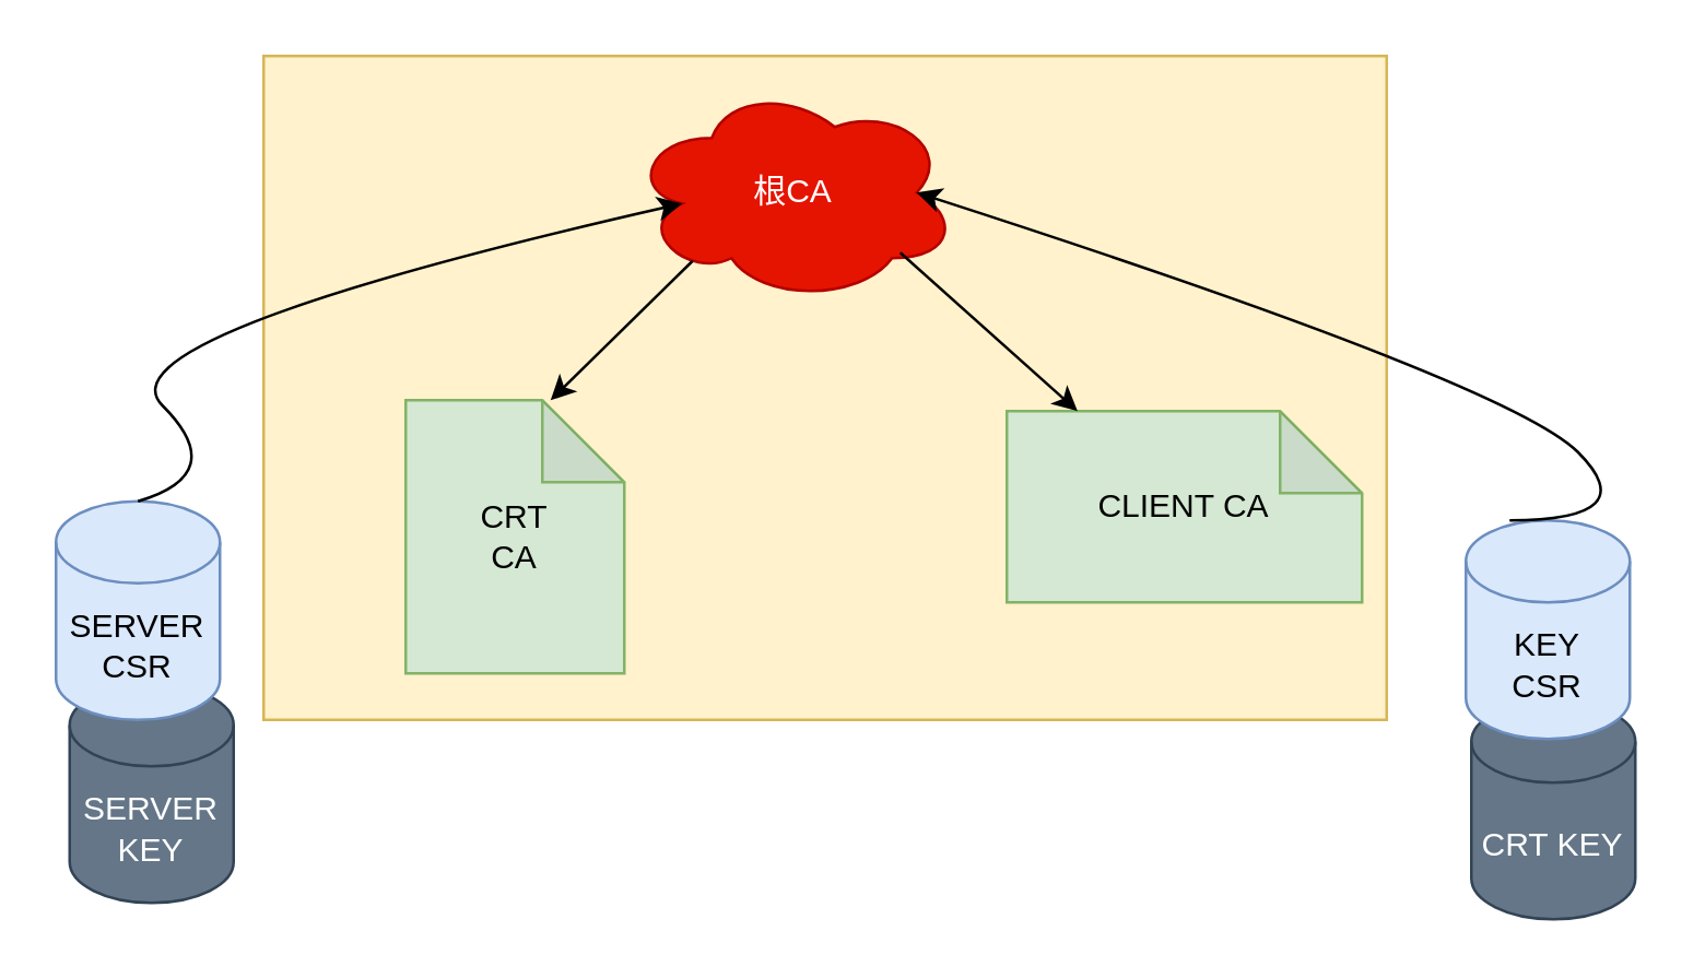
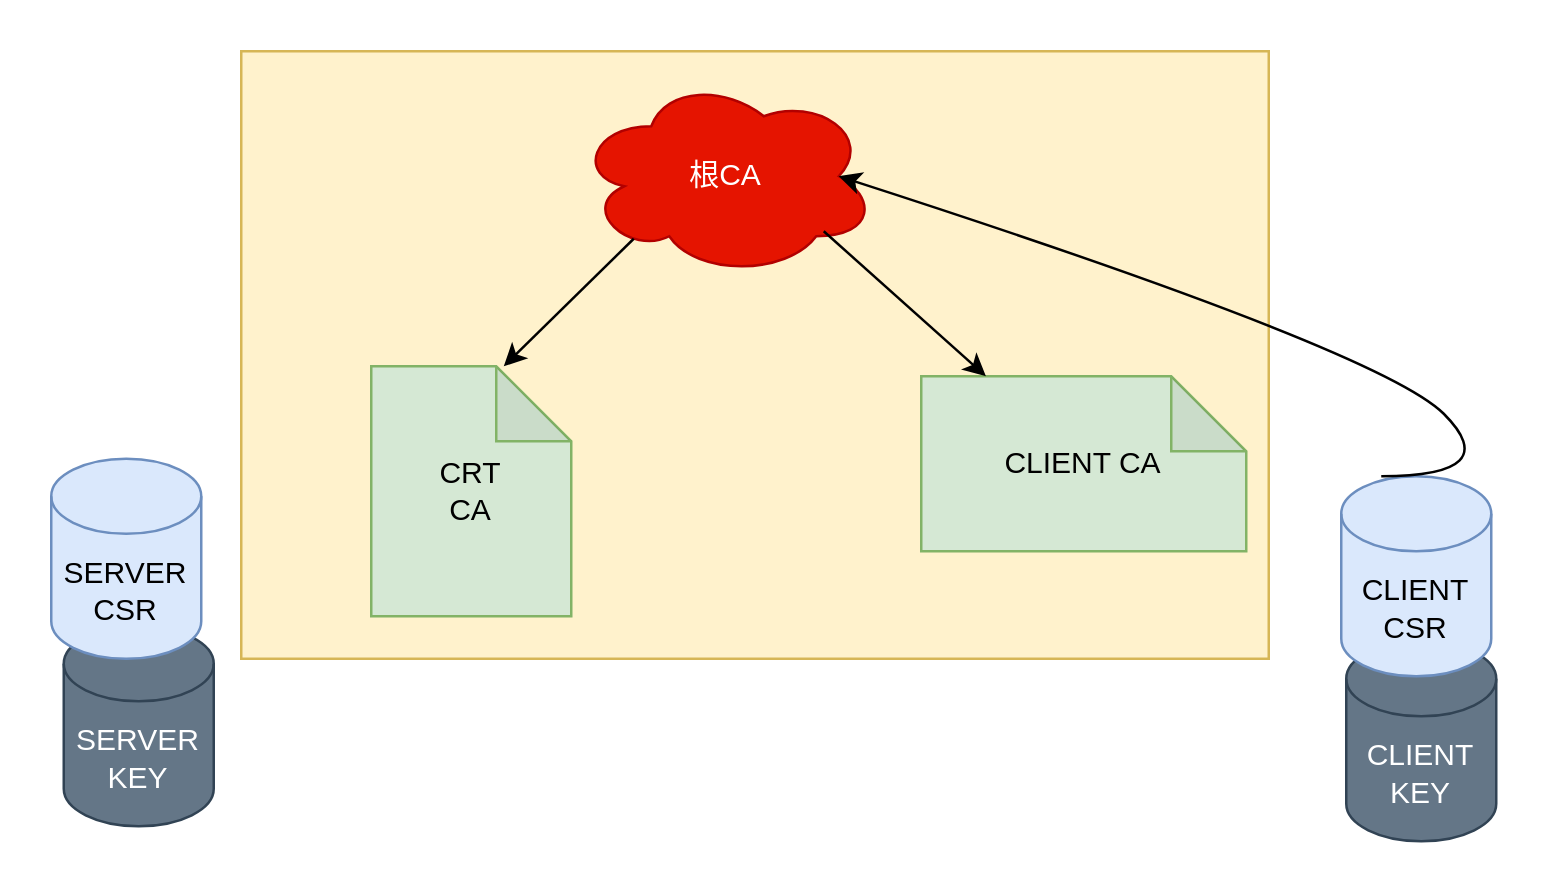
- <mxCell id="12" value="" style="curved=1;endArrow=classic;html=1;rounded=0;entryX=0.16;entryY=0.55;entryDx=0;entryDy=0;entryPerimeter=0;exitX=0.5;exitY=0;exitDx=0;exitDy=0;exitPerimeter=0;" edge="1" parent="1" source="10" target="3"><mxGeometry width="50" height="50" relative="1" as="geometry"><mxPoint x="34" y="173" as="sourcePoint" /><mxPoint x="84" y="123" as="targetPoint" /><Array as="points"><mxPoint x="84" y="173" /><mxPoint x="34" y="123" /></Array></mxGeometry></mxCell>
- <mxCell id="11" value="KEY&lt;br&gt;CSR" style="shape=cylinder3;whiteSpace=wrap;html=1;boundedLbl=1;backgroundOutline=1;size=15;fillColor=#dae8fc;strokeColor=#6c8ebf;" vertex="1" parent="1"><mxGeometry x="536" y="190" width="60" height="80" as="geometry" /></mxCell>
+ <mxCell id="11" value="CLIENT&lt;br&gt;CSR" style="shape=cylinder3;whiteSpace=wrap;html=1;boundedLbl=1;backgroundOutline=1;size=15;fillColor=#dae8fc;strokeColor=#6c8ebf;" vertex="1" parent="1"><mxGeometry x="536" y="190" width="60" height="80" as="geometry" /></mxCell>
- <mxCell id="9" value="CRT KEY" style="shape=cylinder3;whiteSpace=wrap;html=1;boundedLbl=1;backgroundOutline=1;size=15;fillColor=#647687;fontColor=#ffffff;strokeColor=#314354;" vertex="1" parent="1"><mxGeometry x="538" y="256" width="60" height="80" as="geometry" /></mxCell>
+ <mxCell id="9" value="CLIENT KEY" style="shape=cylinder3;whiteSpace=wrap;html=1;boundedLbl=1;backgroundOutline=1;size=15;fillColor=#647687;fontColor=#ffffff;strokeColor=#314354;" vertex="1" parent="1"><mxGeometry x="538" y="256" width="60" height="80" as="geometry" /></mxCell>
